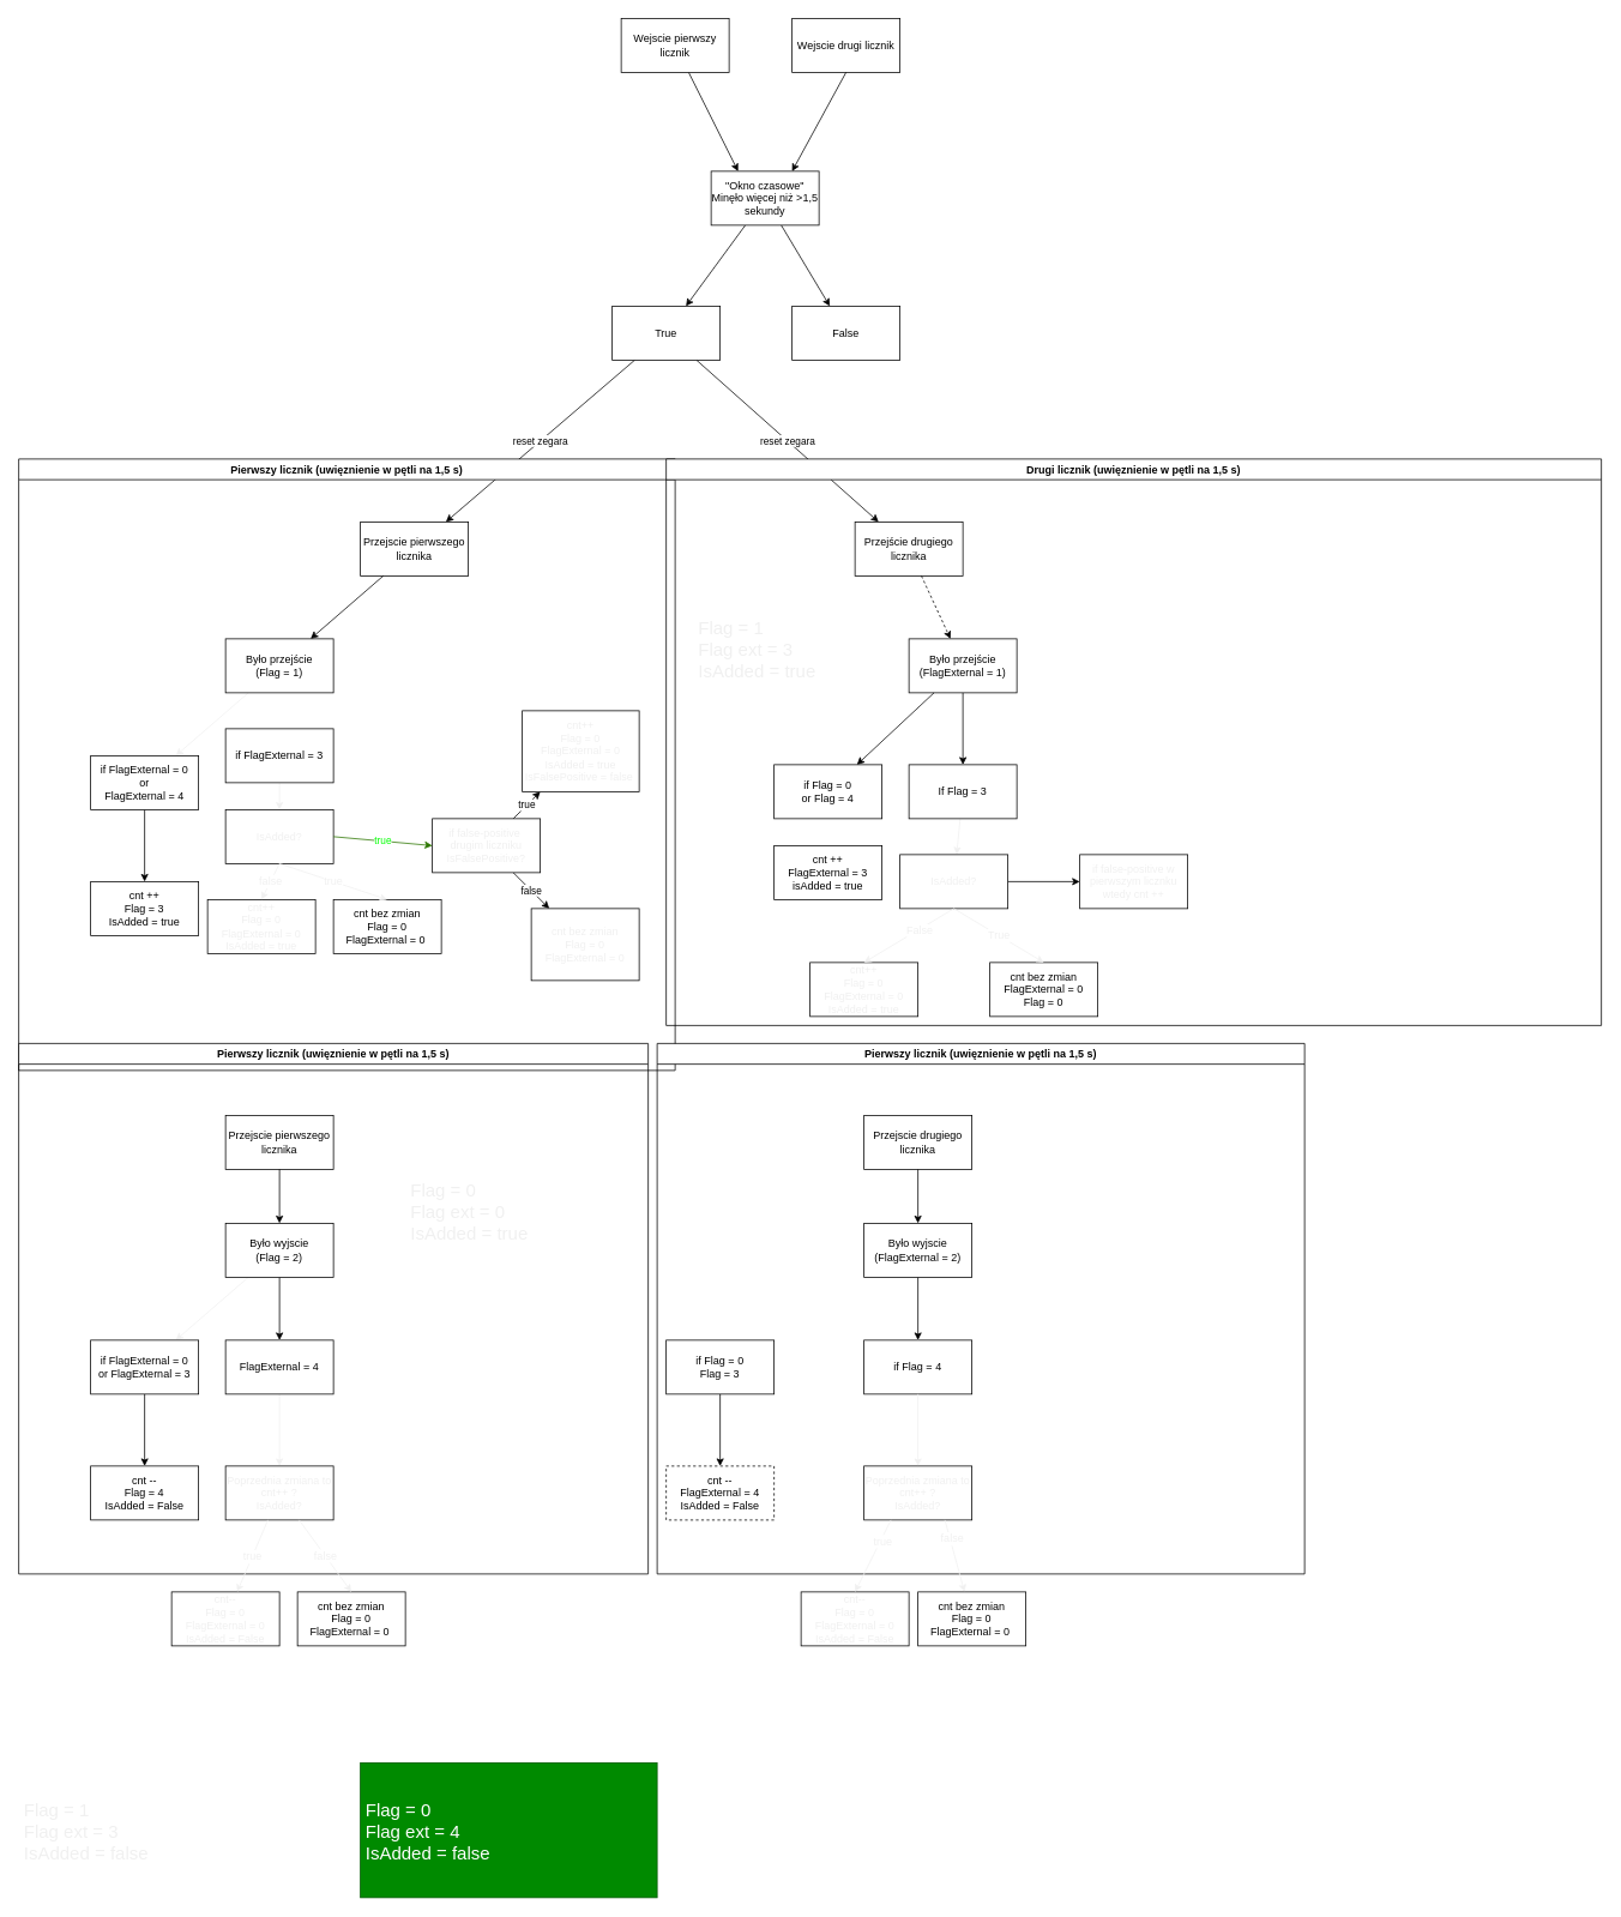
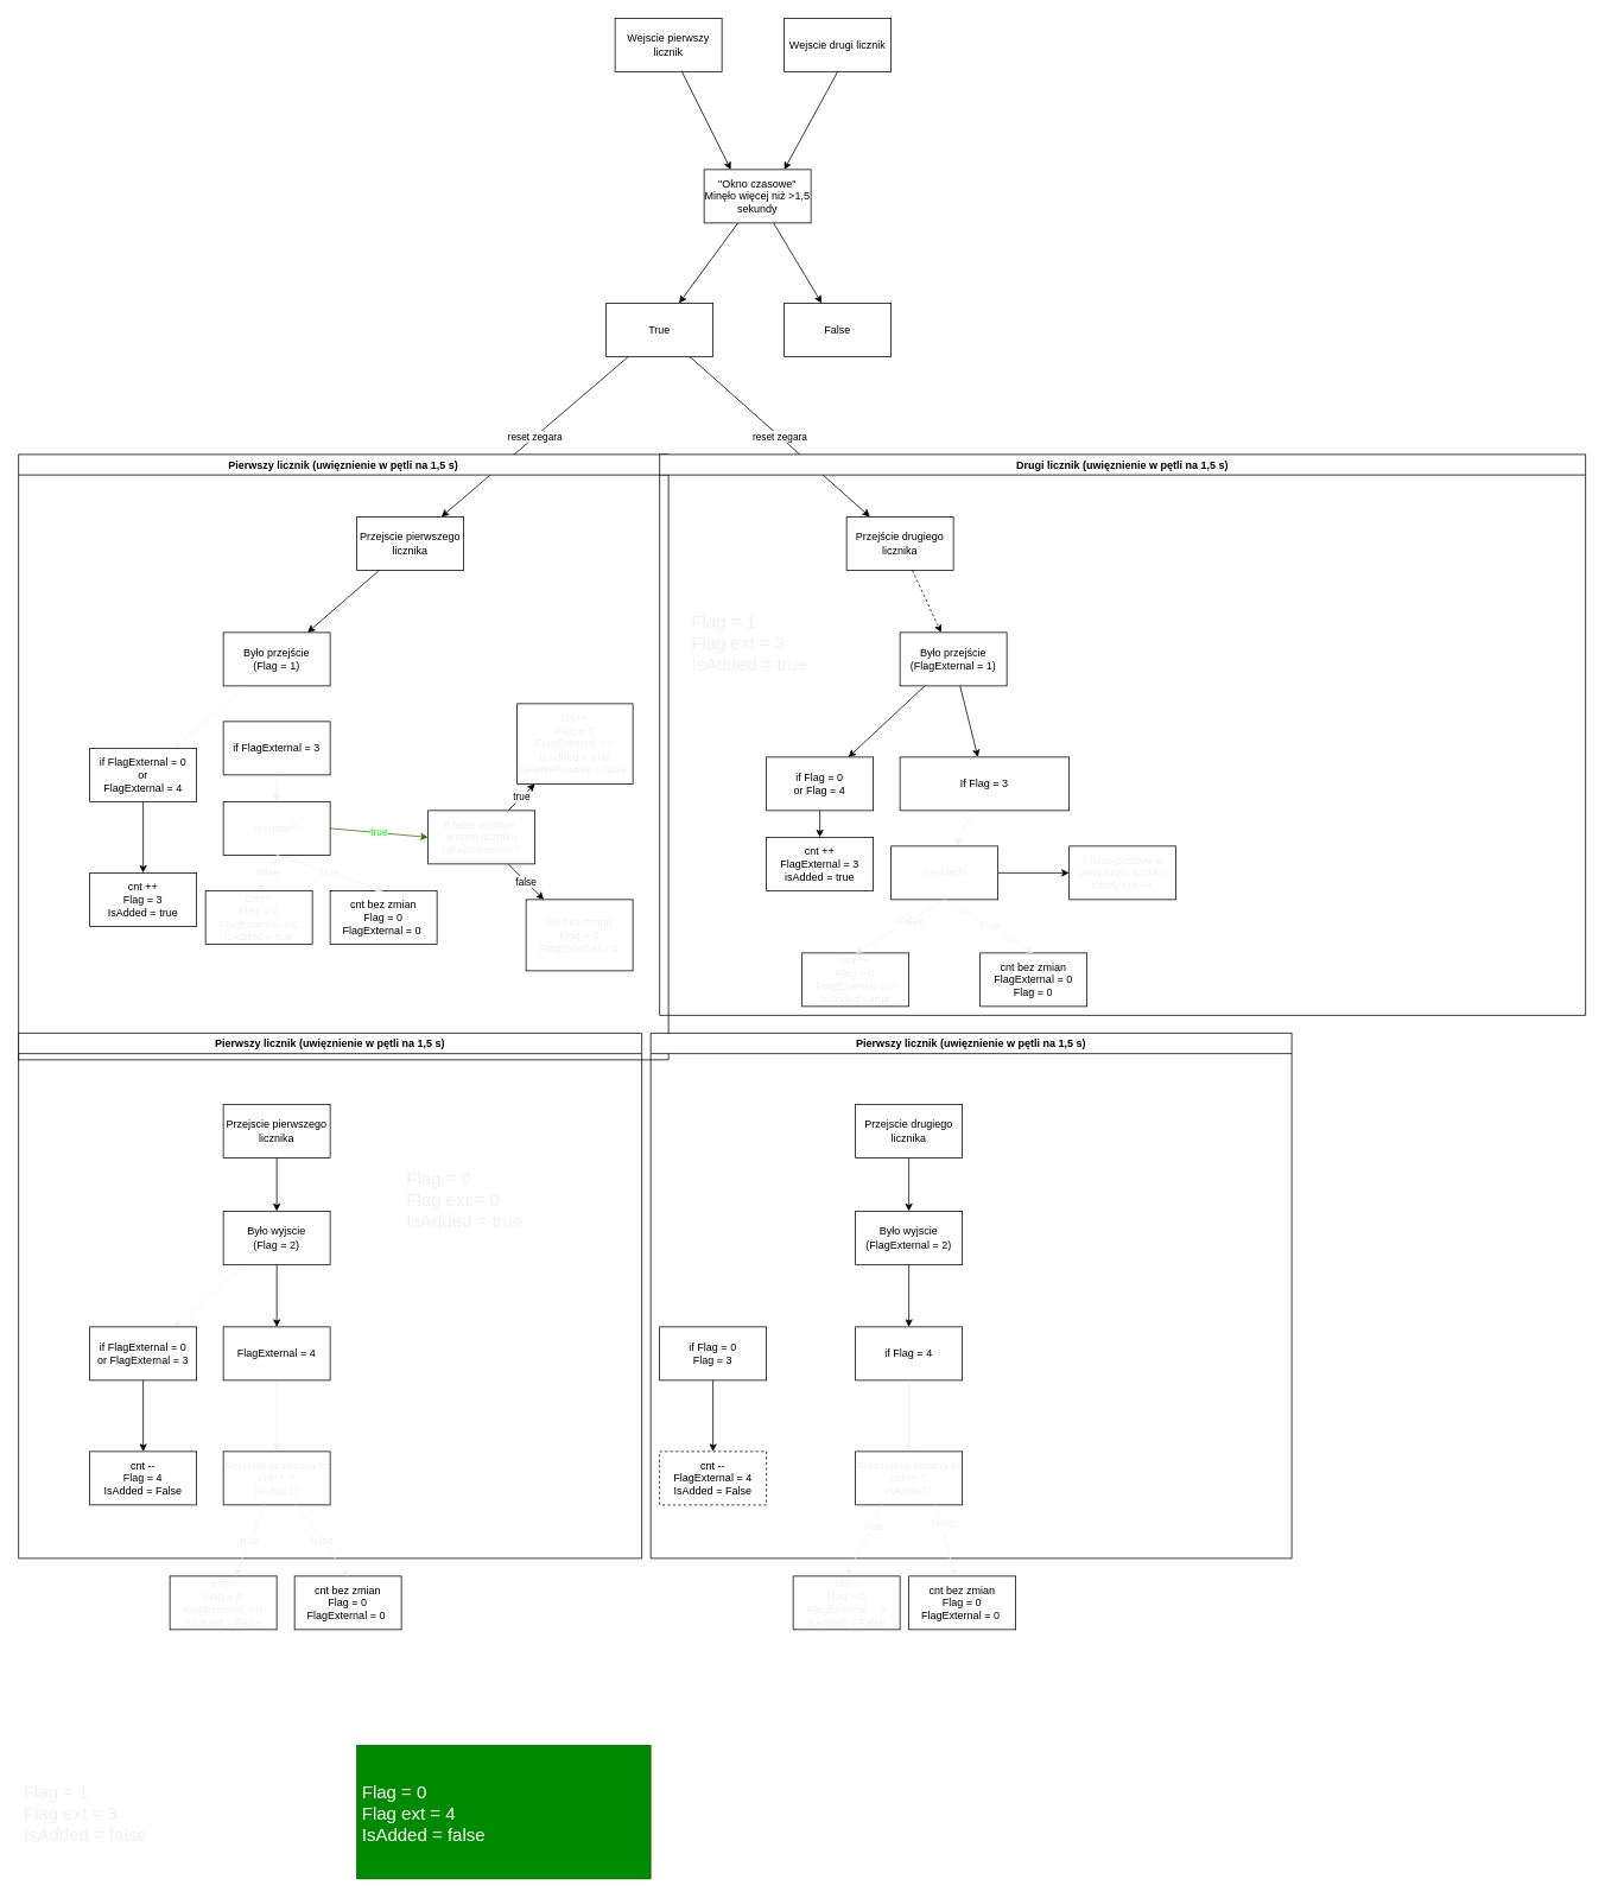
- <mxCell id="40" value="If Flag = 3" style="whiteSpace=wrap;html=1;rounded=0;" parent="34" vertex="1"><mxGeometry x="270" y="340" width="120" height="60" as="geometry" /></mxCell>
+ <mxCell id="40" value="If Flag = 3" style="whiteSpace=wrap;html=1;rounded=0;" parent="34" vertex="1"><mxGeometry x="270" y="340" width="190" height="60" as="geometry" /></mxCell>
+ <mxCell id="41" value="" style="edgeStyle=none;html=1;" parent="34" source="42" target="44" edge="1"><mxGeometry relative="1" as="geometry" /></mxCell>
